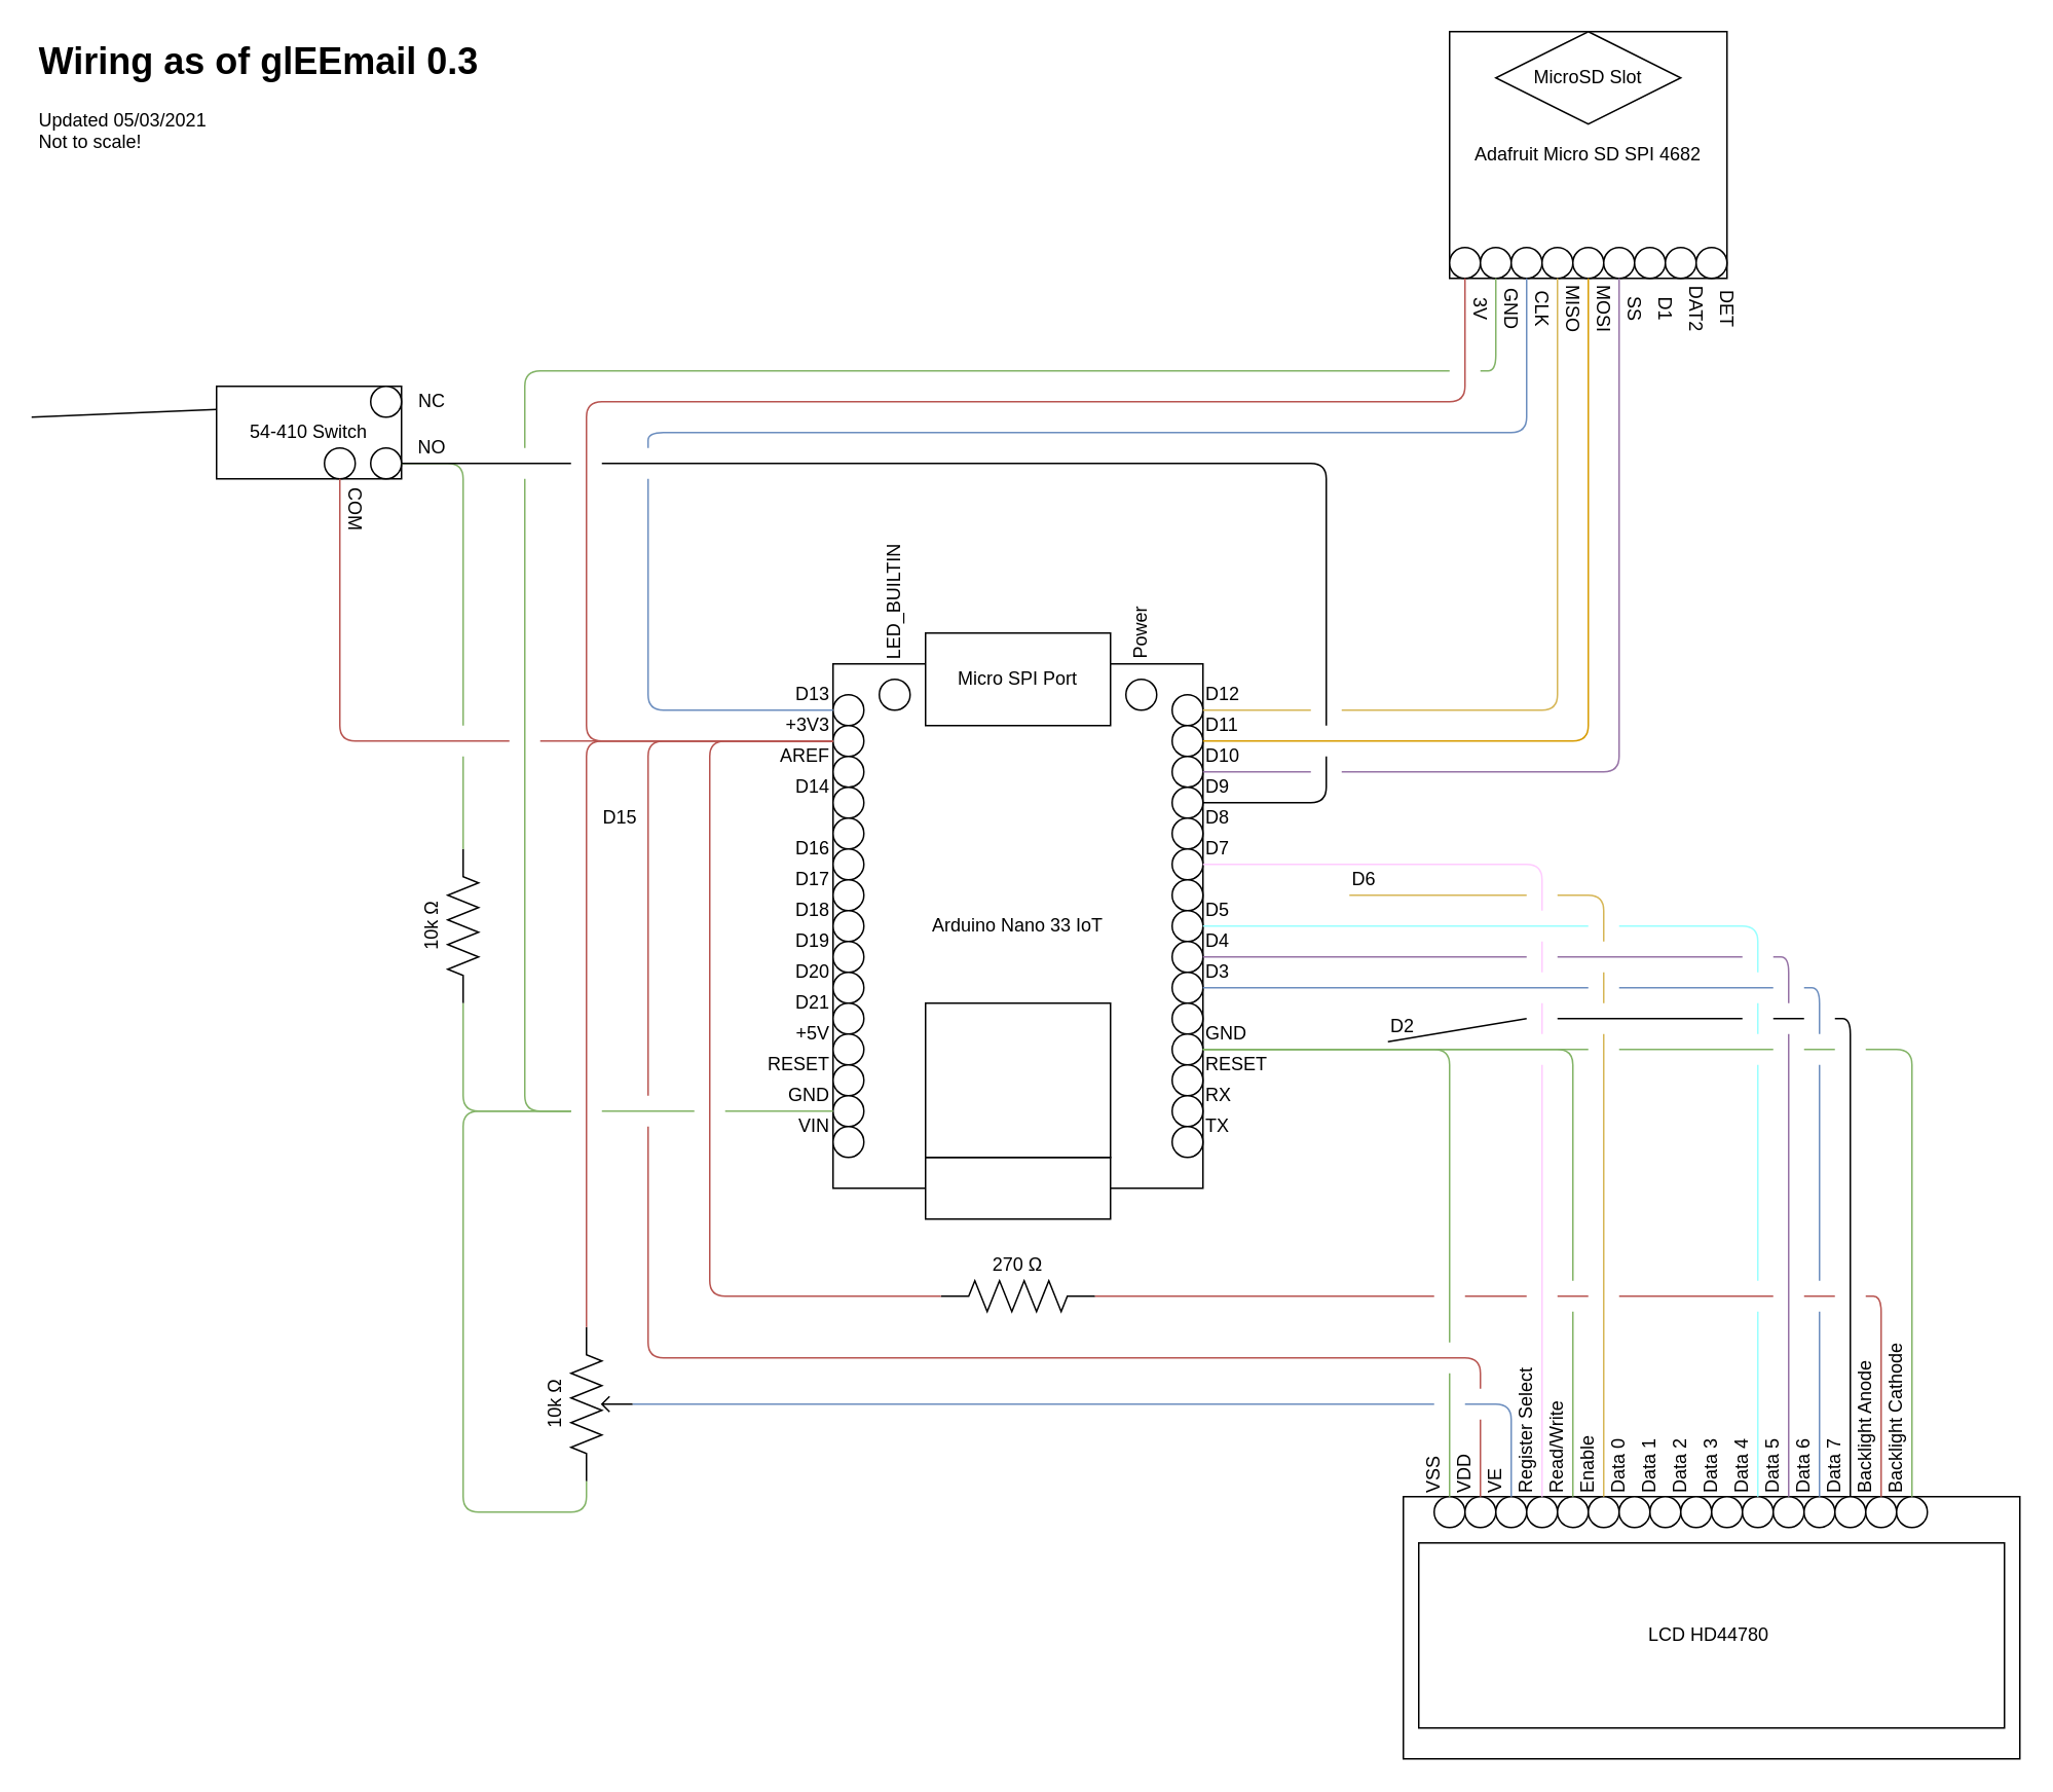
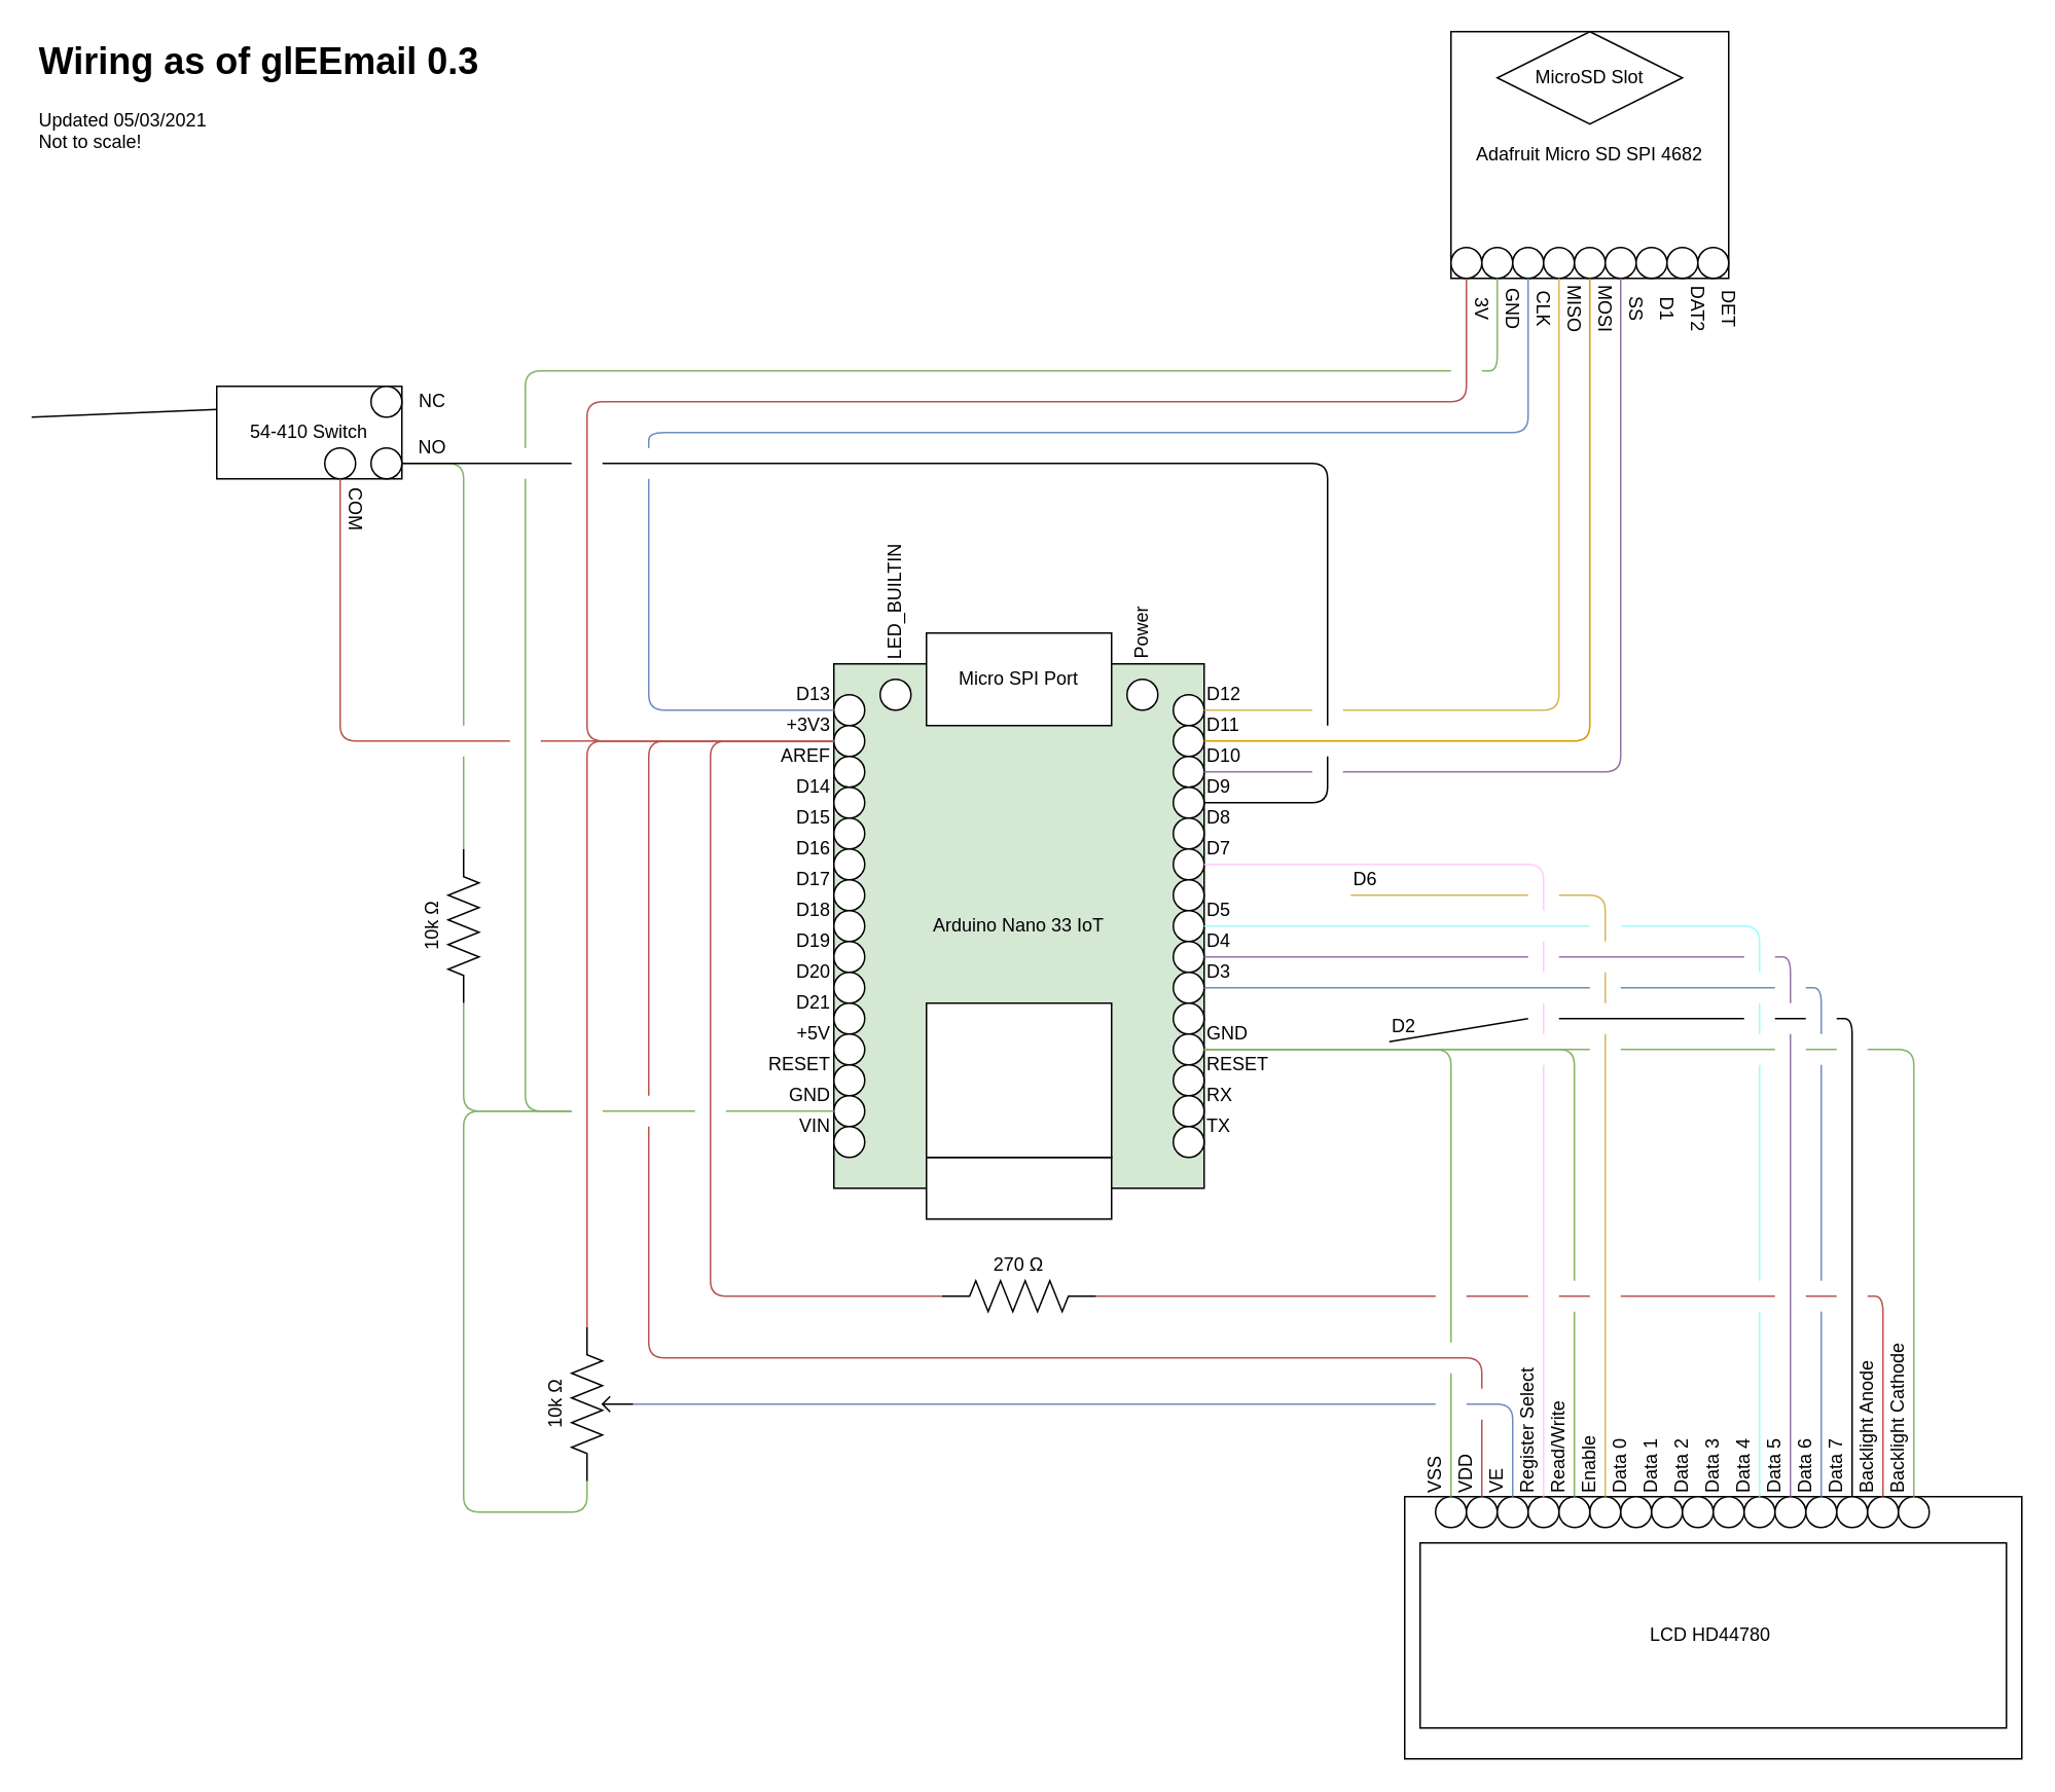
- <mxCell id="57" value="D15" style="text;html=1;strokeColor=none;fillColor=none;align=right;verticalAlign=middle;whiteSpace=wrap;rounded=0;" parent="3" vertex="1"><mxGeometry x="375" y="520" width="40" height="20" as="geometry" /></mxCell>
+ <mxCell id="57" value="D15" style="text;html=1;strokeColor=none;fillColor=none;align=right;verticalAlign=middle;whiteSpace=wrap;rounded=0;" parent="3" vertex="1"><mxGeometry x="500" y="520" width="40" height="20" as="geometry" /></mxCell>
- <mxCell id="4" value="Arduino Nano 33 IoT" style="rounded=0;whiteSpace=wrap;html=1;" parent="3" vertex="1"><mxGeometry x="540" y="430" width="240" height="340" as="geometry" /></mxCell>
+ <mxCell id="4" value="Arduino Nano 33 IoT" style="rounded=0;whiteSpace=wrap;html=1;fillColor=#d5e8d4;" parent="3" vertex="1"><mxGeometry x="540" y="430" width="240" height="340" as="geometry" /></mxCell>
